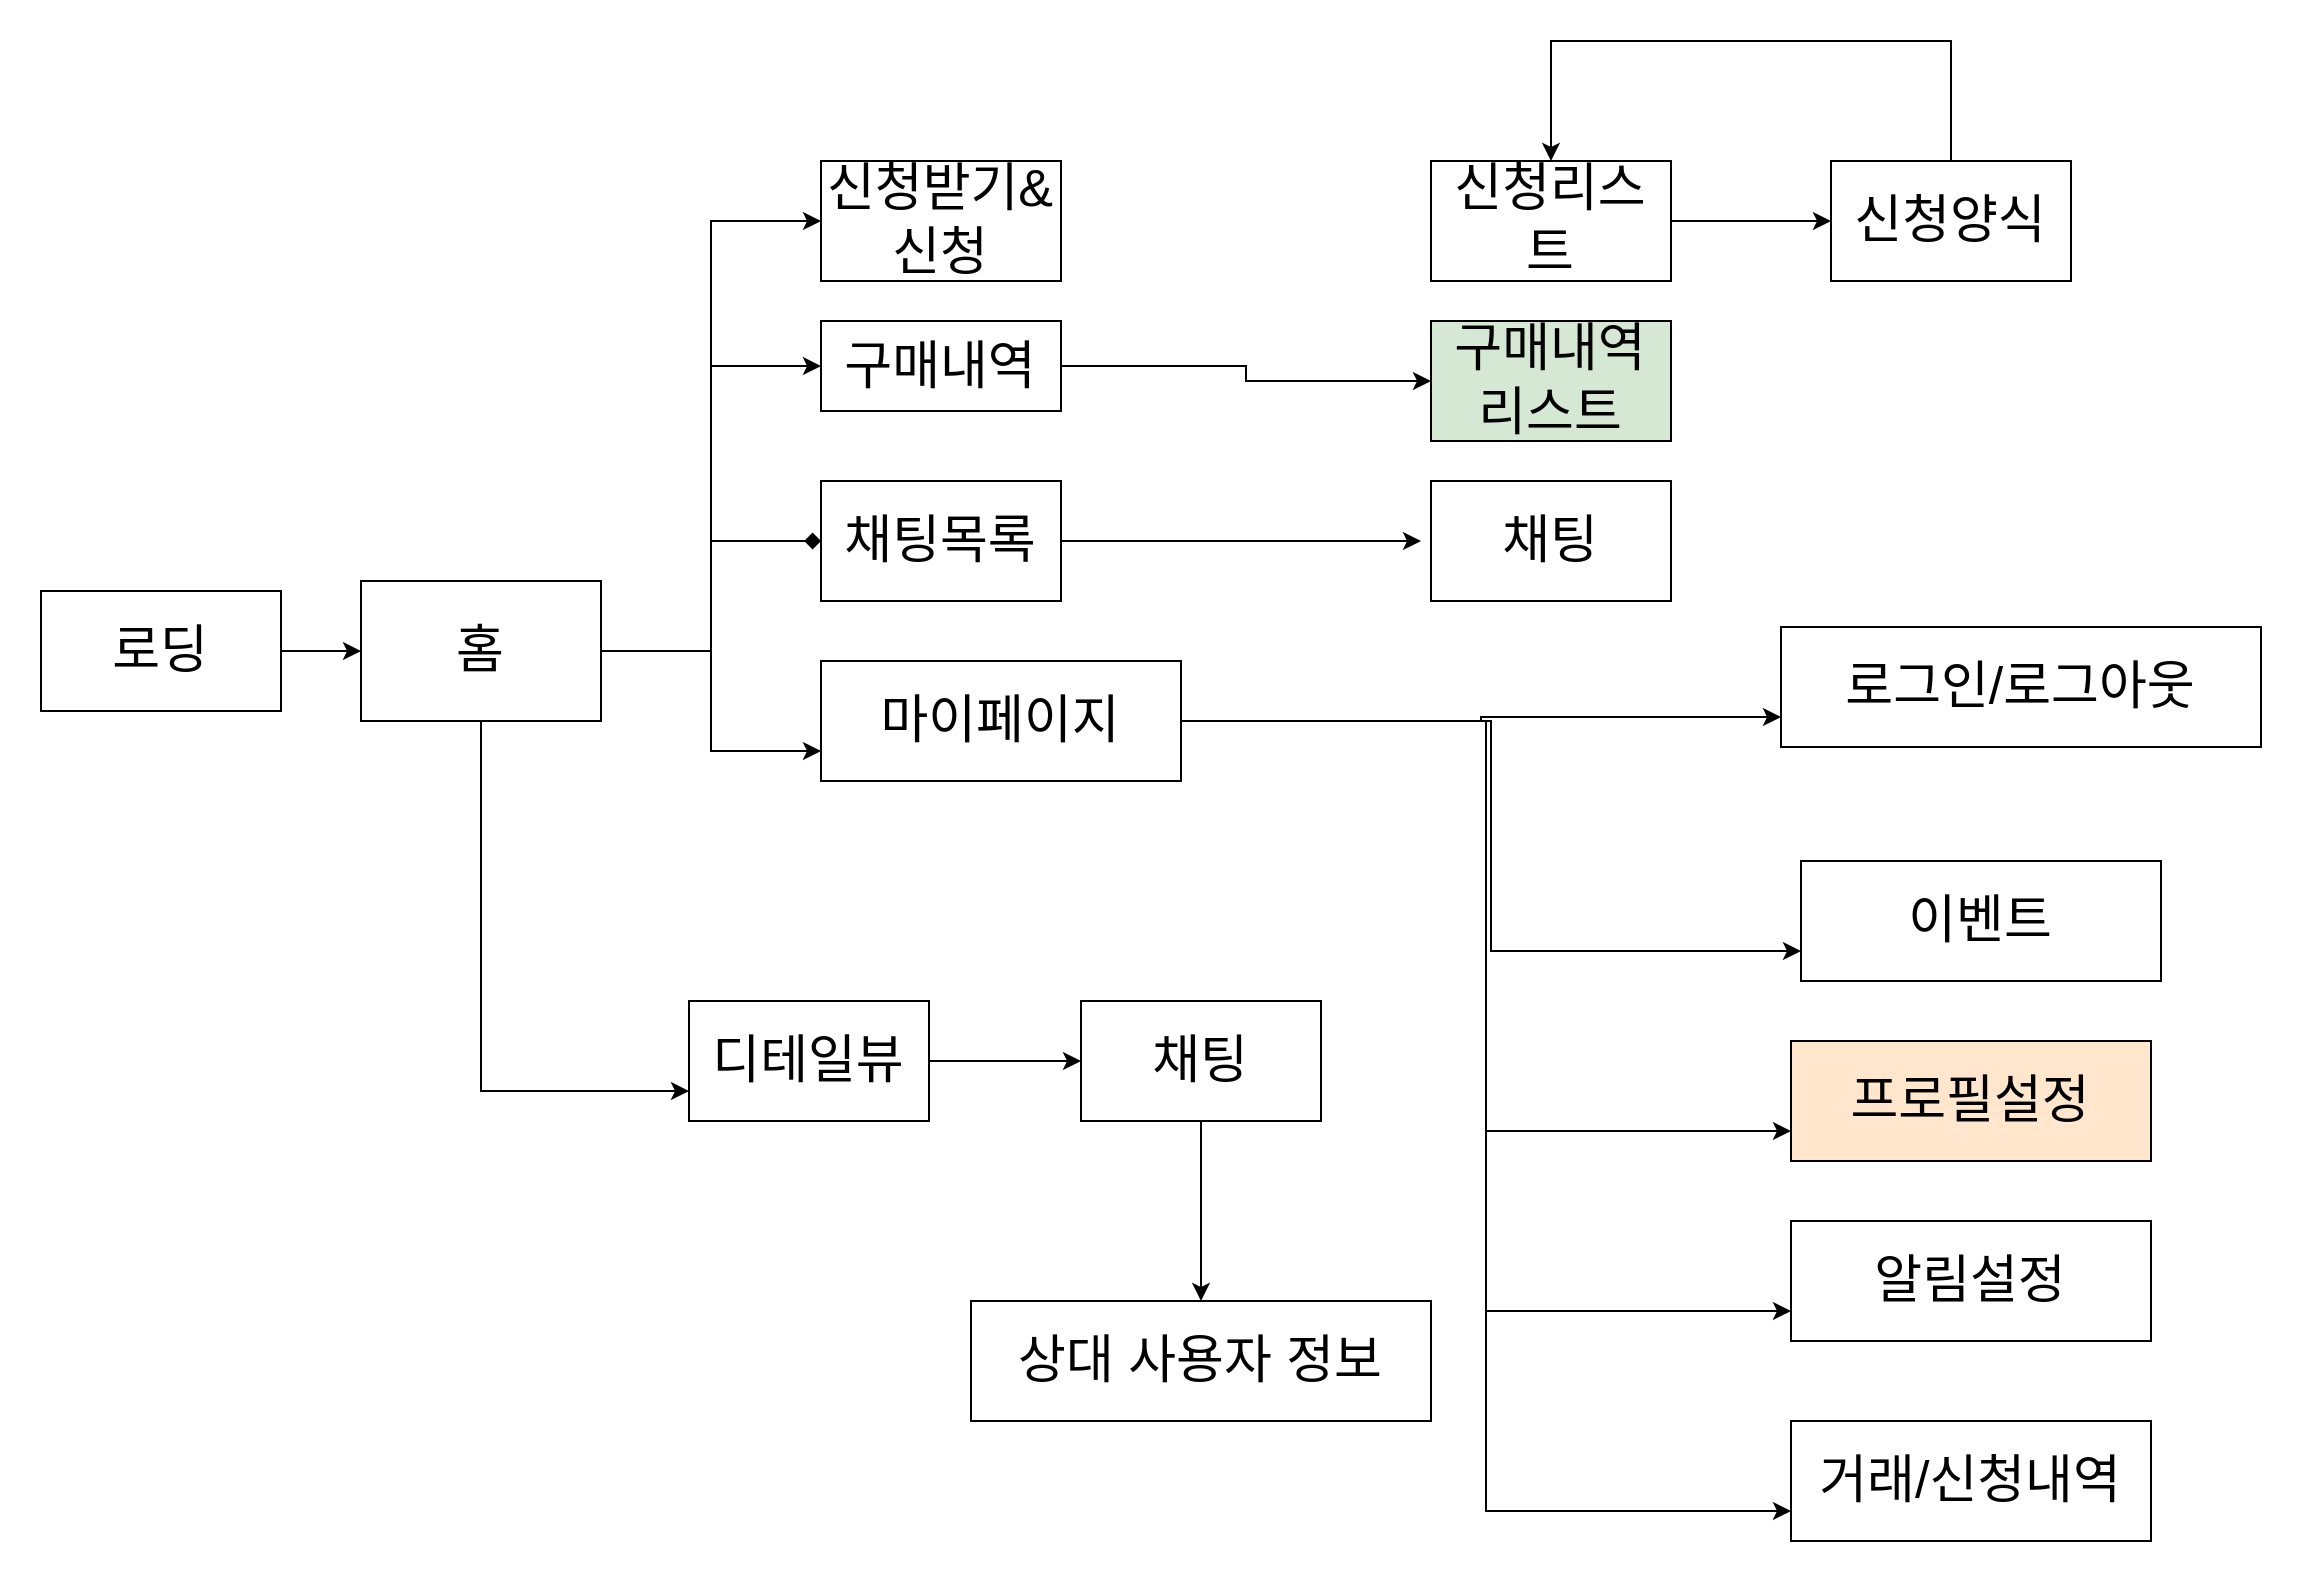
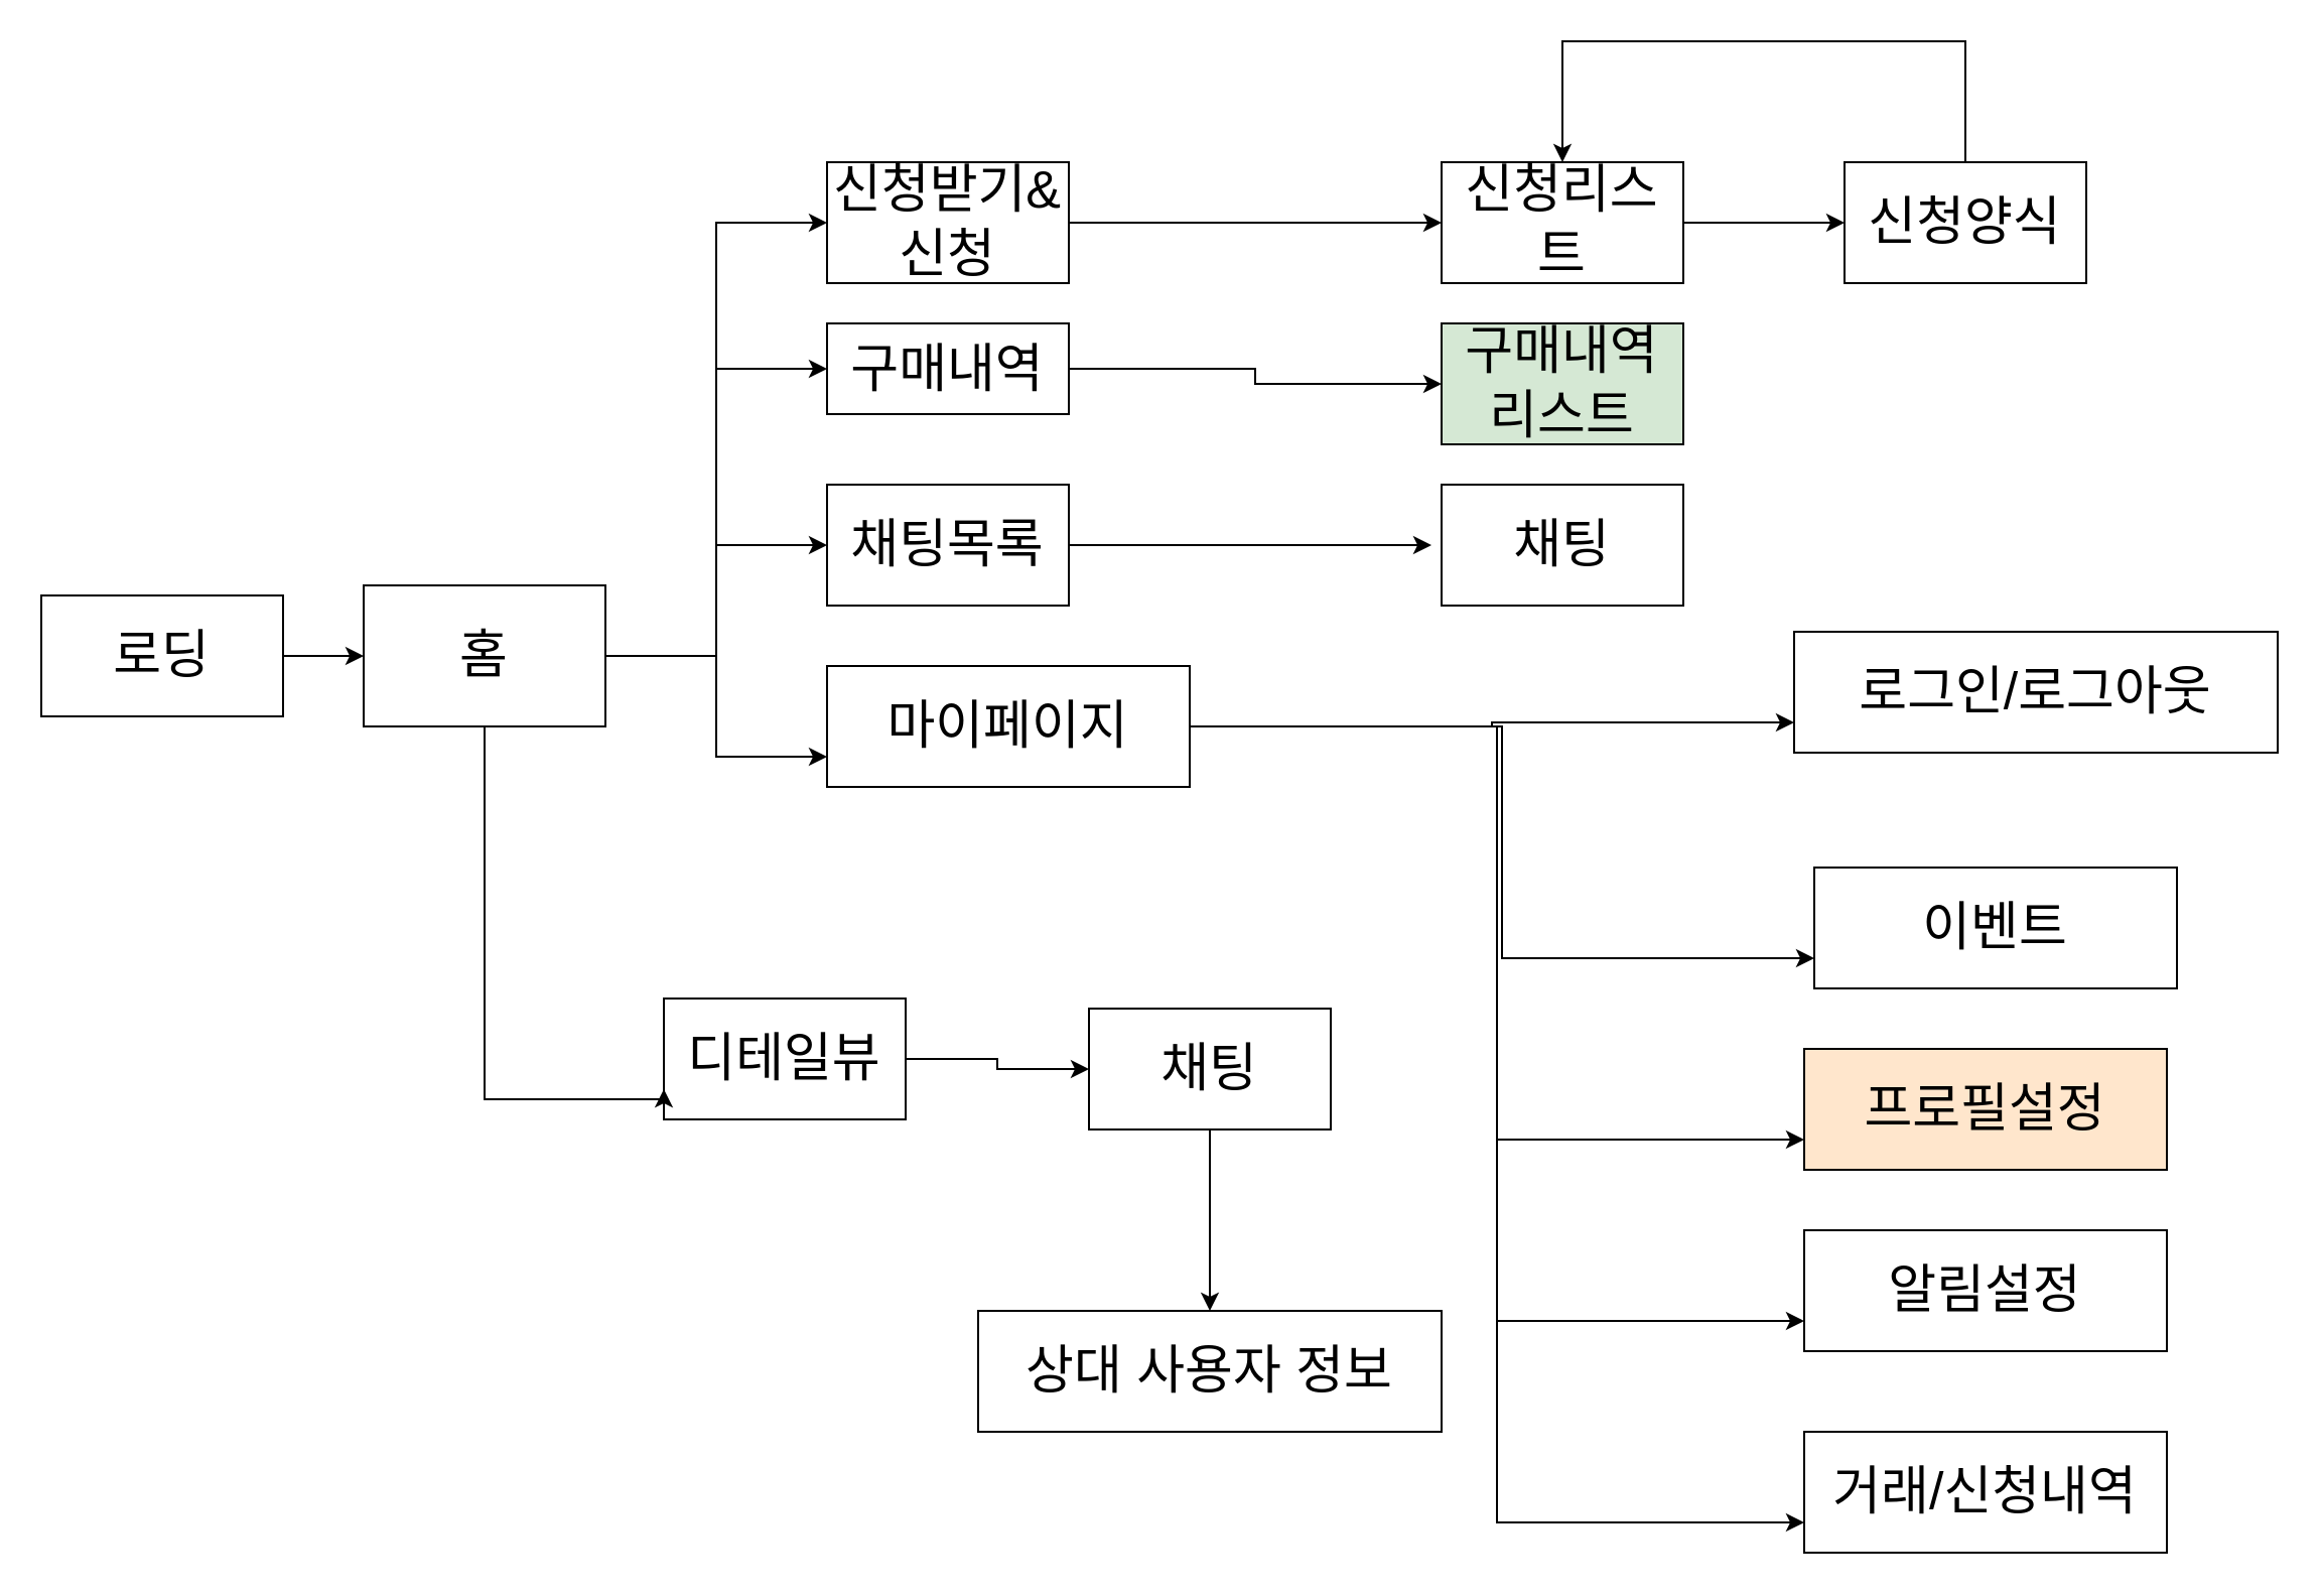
+ <mxCell id="14" style="edgeStyle=orthogonalEdgeStyle;rounded=0;orthogonalLoop=1;jettySize=auto;html=1;entryX=0;entryY=0.5;entryDx=0;entryDy=0;" edge="1" parent="1" source="15" target="31"><mxGeometry relative="1" as="geometry" /></mxCell>
- <mxCell id="10" style="edgeStyle=orthogonalEdgeStyle;rounded=0;orthogonalLoop=1;jettySize=auto;html=1;exitX=1;exitY=0.5;exitDx=0;exitDy=0;entryX=0;entryY=0.5;entryDx=0;entryDy=0;endArrow=diamond;" edge="1" parent="1" source="9" target="17"><mxGeometry relative="1" as="geometry"><mxPoint x="464" y="140" as="sourcePoint" /></mxGeometry></mxCell>
+ <mxCell id="10" style="edgeStyle=orthogonalEdgeStyle;rounded=0;orthogonalLoop=1;jettySize=auto;html=1;exitX=1;exitY=0.5;exitDx=0;exitDy=0;entryX=0;entryY=0.5;entryDx=0;entryDy=0;" edge="1" parent="1" source="9" target="17"><mxGeometry relative="1" as="geometry"><mxPoint x="464" y="140" as="sourcePoint" /></mxGeometry></mxCell>
- <mxCell id="2" value="&lt;font style=&quot;font-size: 26px&quot;&gt;디테일뷰&lt;/font&gt;" style="rounded=0;whiteSpace=wrap;html=1;" vertex="1" parent="1"><mxGeometry x="344" y="500" width="120" height="60" as="geometry" /></mxCell>
+ <mxCell id="2" value="&lt;font style=&quot;font-size: 26px&quot;&gt;디테일뷰&lt;/font&gt;" style="rounded=0;whiteSpace=wrap;html=1;" vertex="1" parent="1"><mxGeometry x="329" y="495" width="120" height="60" as="geometry" /></mxCell>
